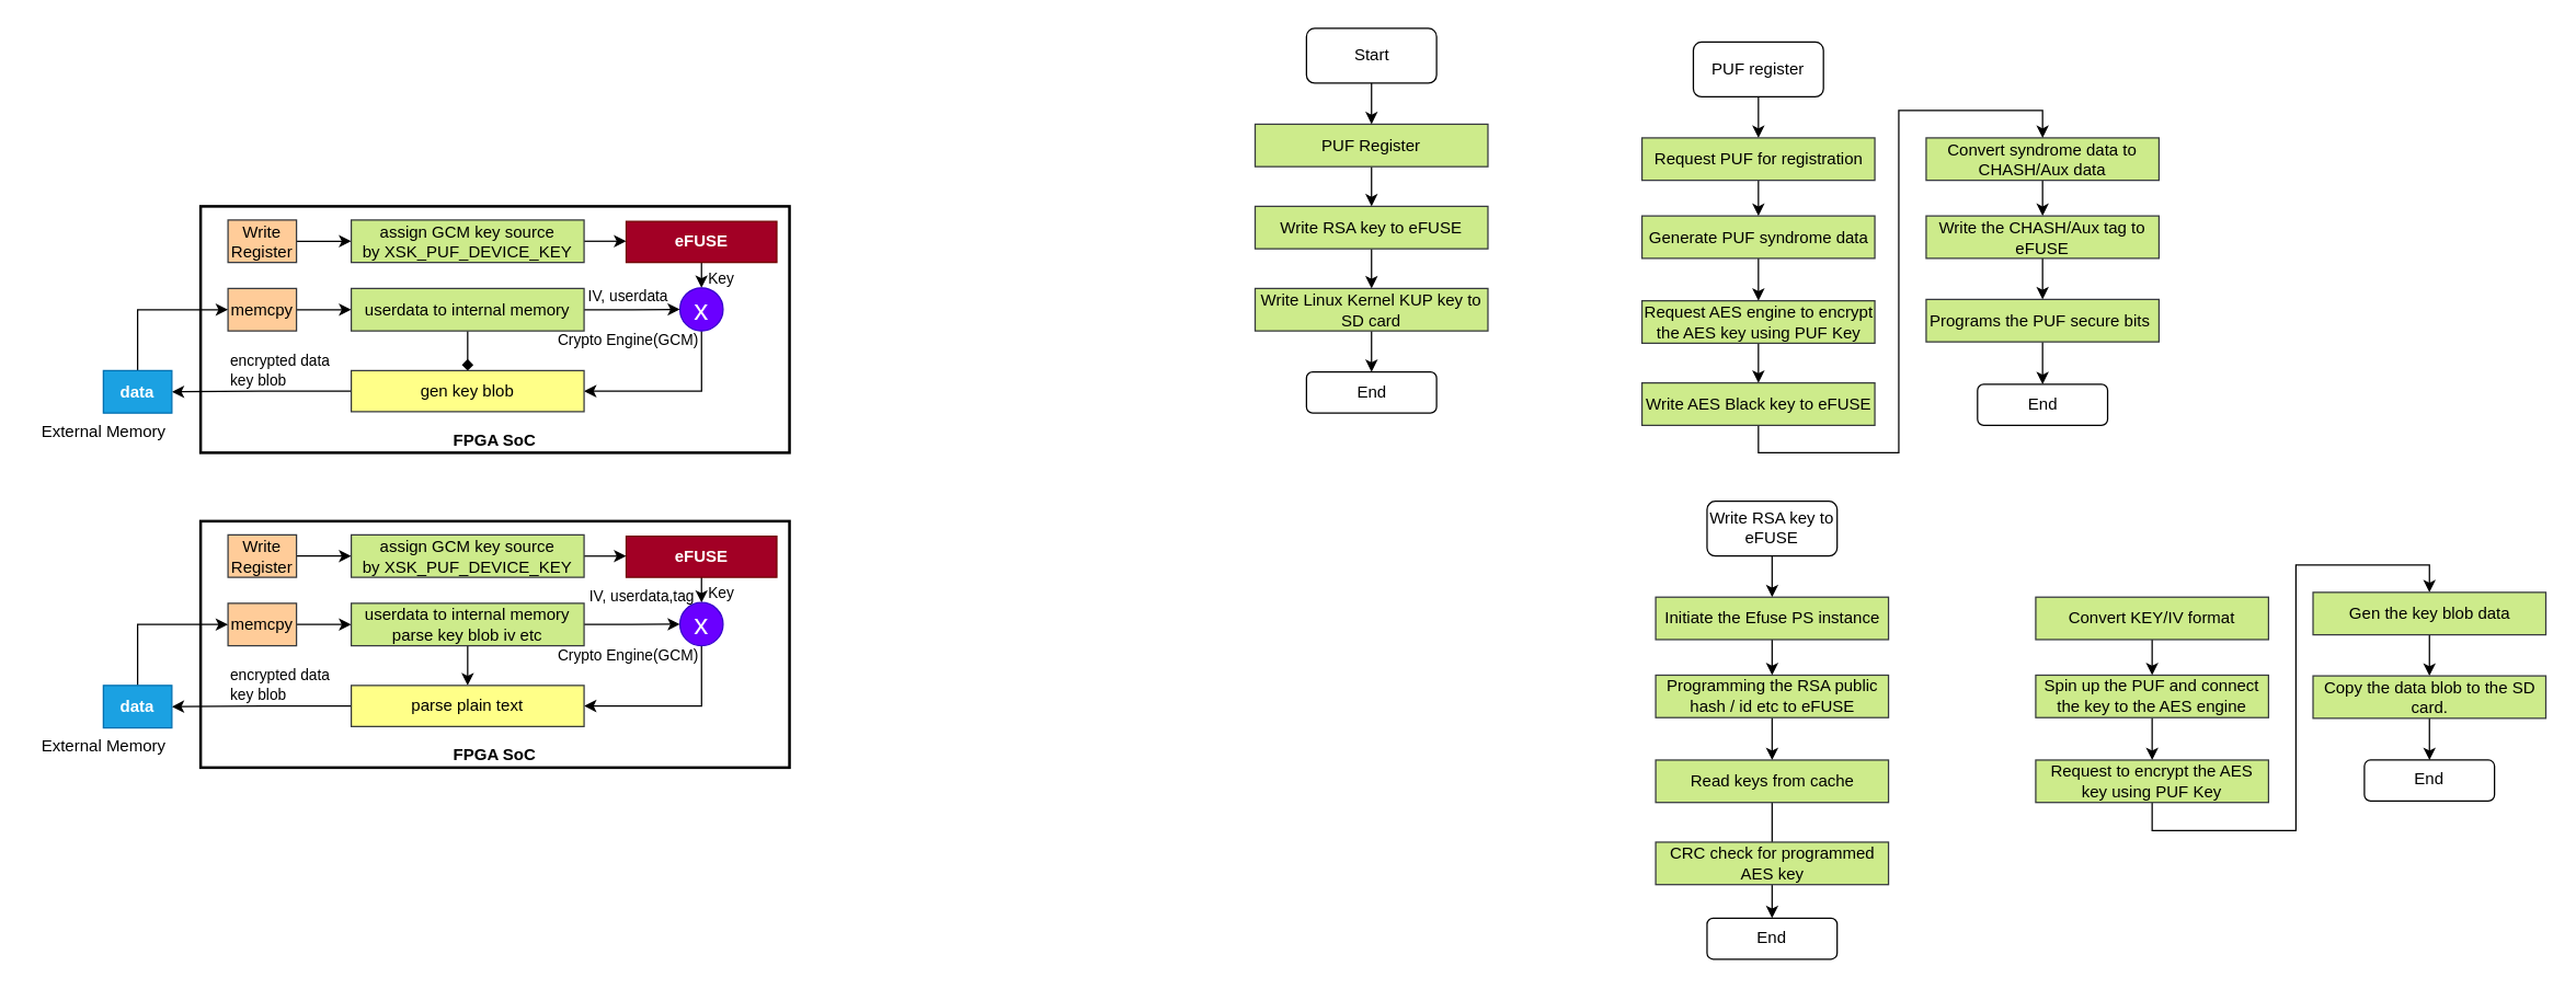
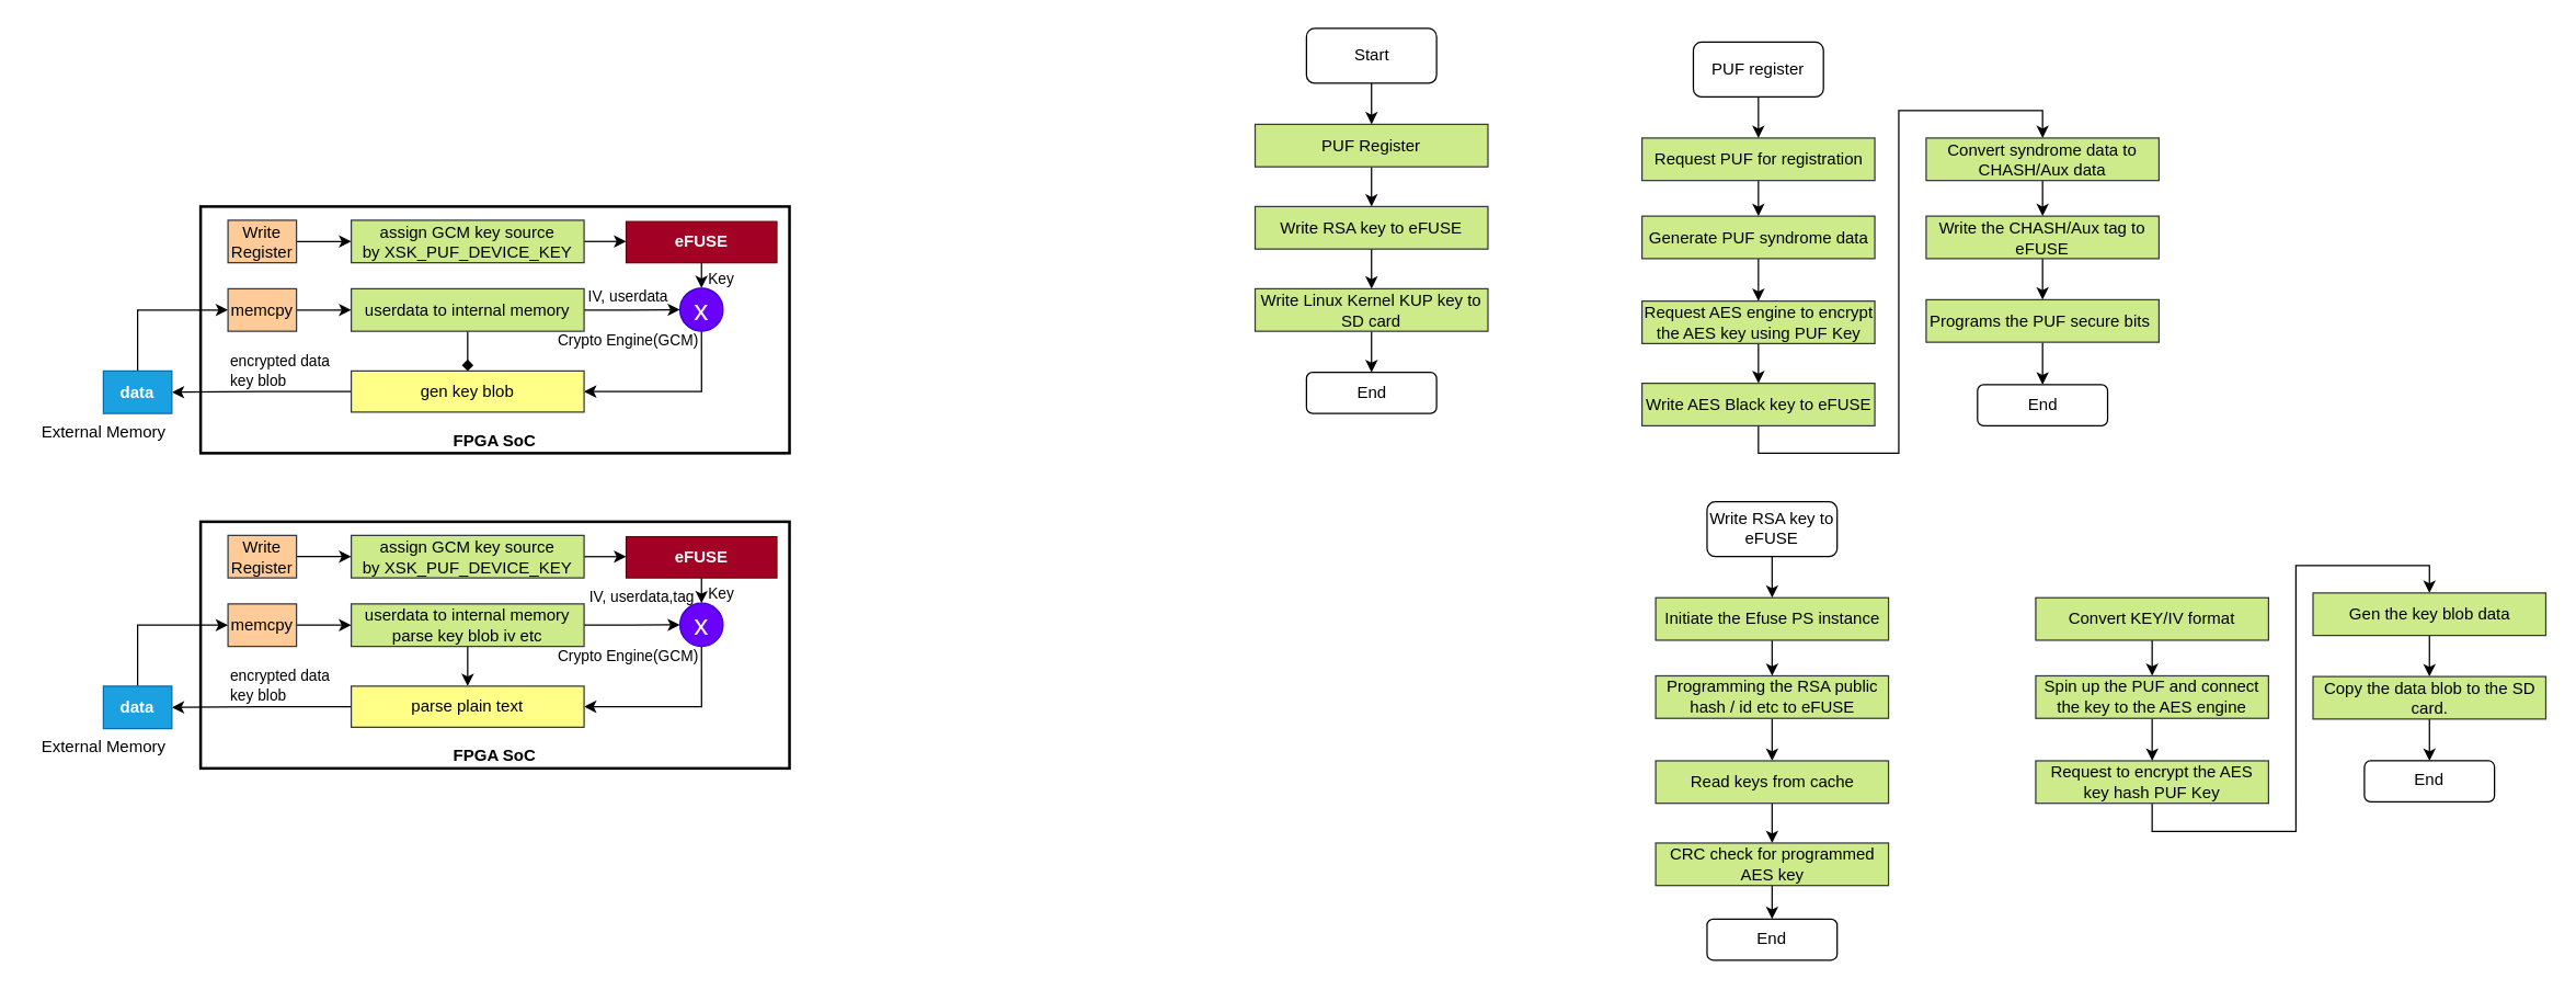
- <mxCell id="90" value="Request to encrypt the AES key using PUF Key" style="rounded=0;whiteSpace=wrap;html=1;fillColor=#cdeb8b;strokeColor=#36393d;" vertex="1" parent="1"><mxGeometry x="1486" y="554.49" width="170" height="31" as="geometry" /></mxCell>
+ <mxCell id="90" value="Request to encrypt the AES key hash PUF Key" style="rounded=0;whiteSpace=wrap;html=1;fillColor=#cdeb8b;strokeColor=#36393d;" vertex="1" parent="1"><mxGeometry x="1486" y="554.49" width="170" height="31" as="geometry" /></mxCell>
- <mxCell id="80" style="edgeStyle=orthogonalEdgeStyle;rounded=0;orthogonalLoop=1;jettySize=auto;html=1;exitX=0.5;exitY=1;exitDx=0;exitDy=0;entryX=0.5;entryY=0;entryDx=0;entryDy=0;endArrow=none;" edge="1" parent="1" source="81" target="84"><mxGeometry relative="1" as="geometry" /></mxCell>
+ <mxCell id="80" style="edgeStyle=orthogonalEdgeStyle;rounded=0;orthogonalLoop=1;jettySize=auto;html=1;exitX=0.5;exitY=1;exitDx=0;exitDy=0;entryX=0.5;entryY=0;entryDx=0;entryDy=0;" edge="1" parent="1" source="81" target="84"><mxGeometry relative="1" as="geometry" /></mxCell>
